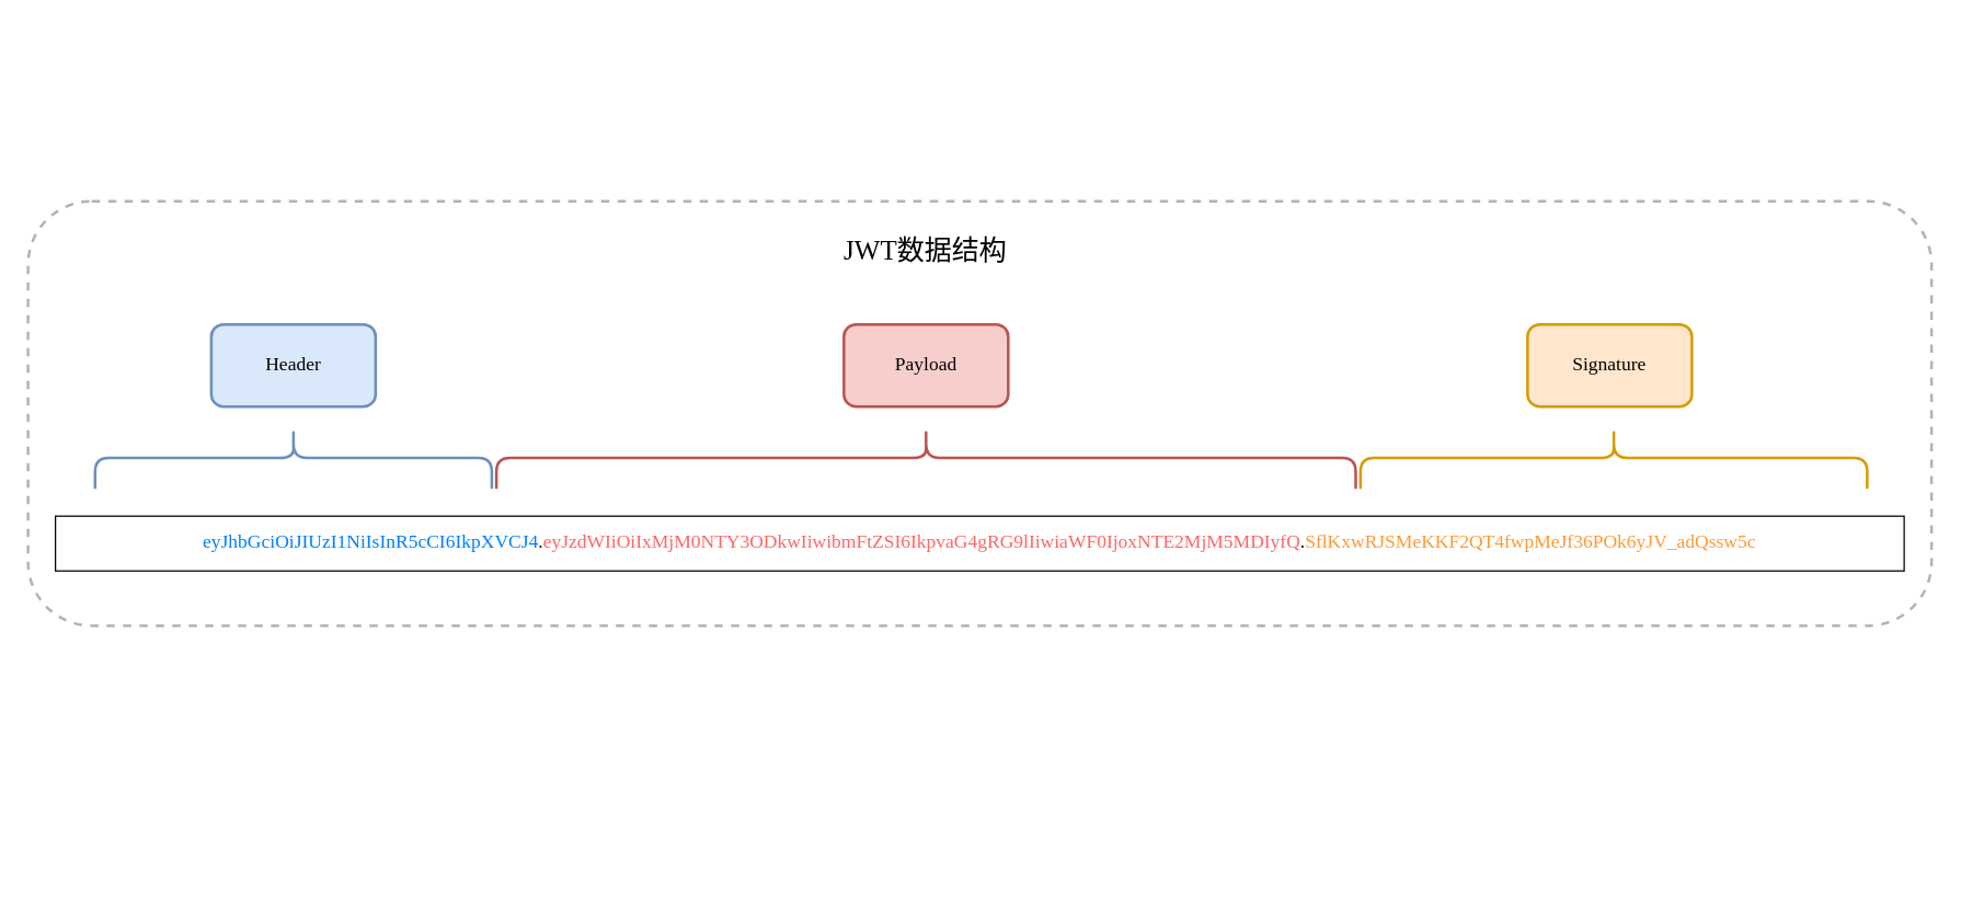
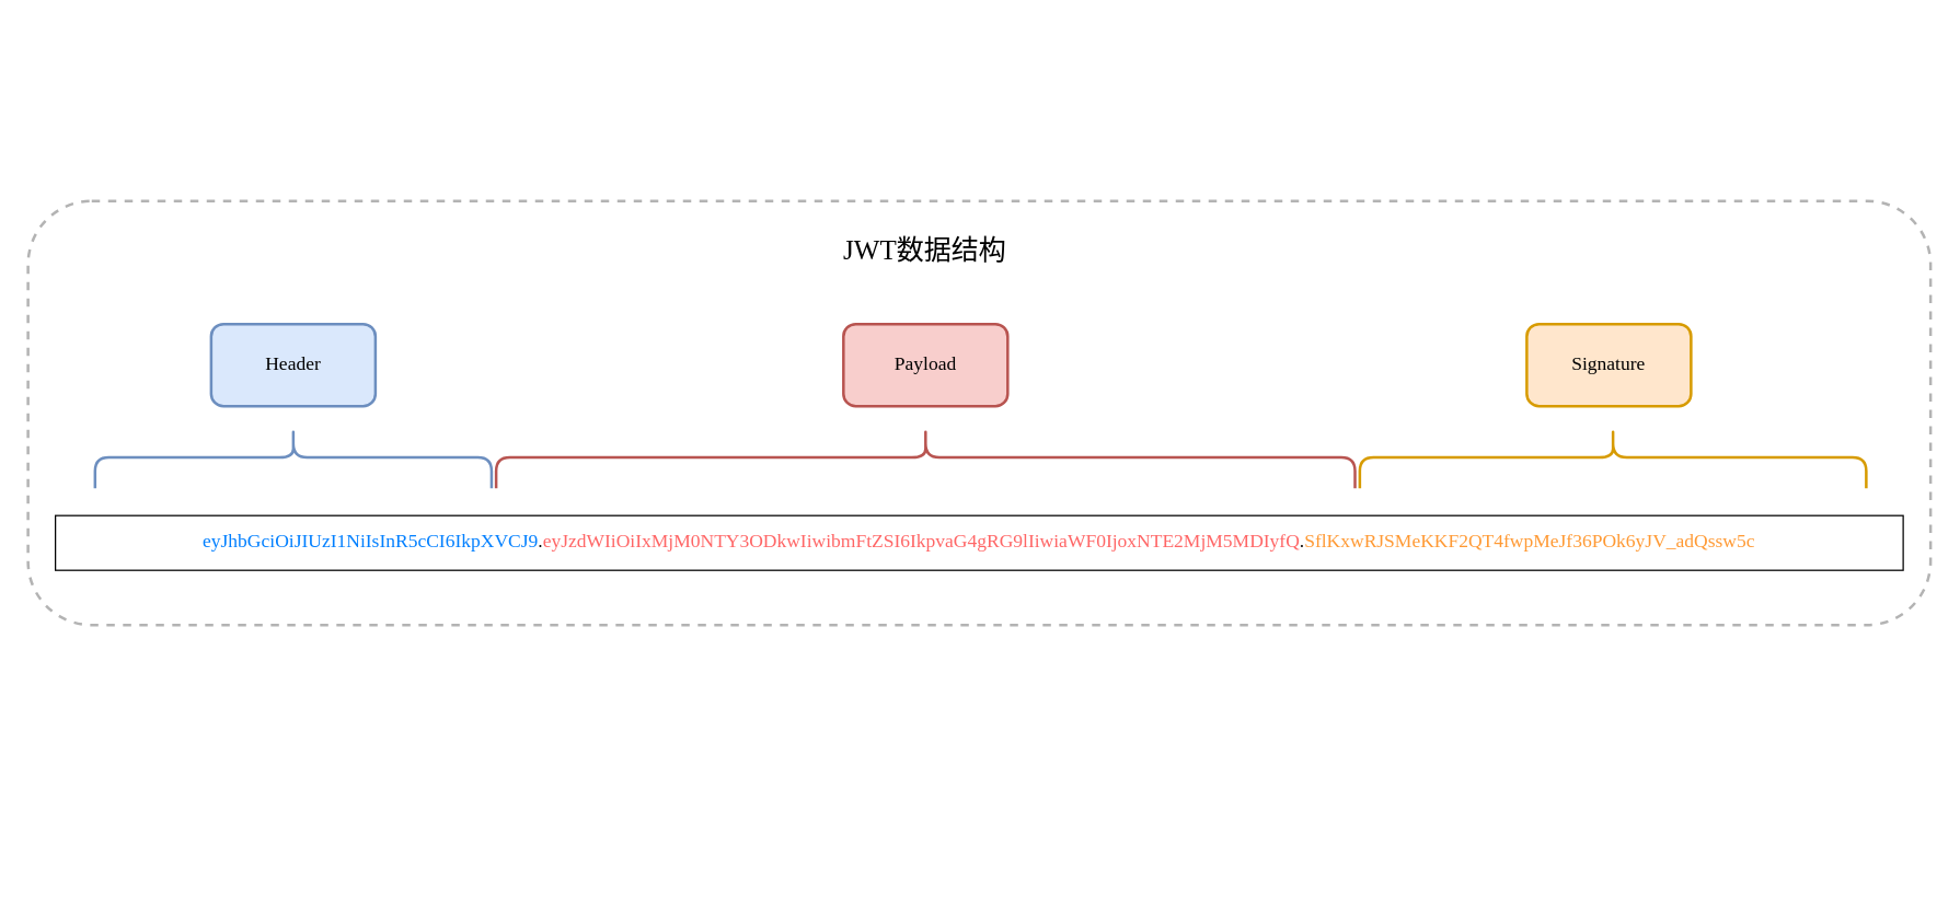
- <mxCell id="3" value="&lt;div style=&quot;font-size: 14px&quot;&gt;&lt;font color=&quot;#007fff&quot;&gt;eyJhbGciOiJIUzI1NiIsInR5cCI6IkpXVCJ4&lt;/font&gt;.&lt;span style=&quot;font-size: 14px&quot;&gt;&lt;font color=&quot;#ff6666&quot;&gt;eyJzdWIiOiIxMjM0NTY3ODkwIiwibmFtZSI6IkpvaG4gRG9lIiwiaWF0IjoxNTE2MjM5MDIyfQ&lt;/font&gt;.&lt;/span&gt;&lt;span style=&quot;font-size: 14px&quot;&gt;&lt;font color=&quot;#ff9933&quot;&gt;SflKxwRJSMeKKF2QT4fwpMeJf36POk6yJV_adQssw5c&lt;/font&gt;&lt;/span&gt;&lt;/div&gt;" style="rounded=0;whiteSpace=wrap;html=1;fontFamily=Comic Sans MS;fontSize=14;" vertex="1" parent="1"><mxGeometry x="40" y="376.25" width="1350" height="40" as="geometry" /></mxCell>
+ <mxCell id="3" value="&lt;div style=&quot;font-size: 14px&quot;&gt;&lt;font color=&quot;#007fff&quot;&gt;eyJhbGciOiJIUzI1NiIsInR5cCI6IkpXVCJ9&lt;/font&gt;.&lt;span style=&quot;font-size: 14px&quot;&gt;&lt;font color=&quot;#ff6666&quot;&gt;eyJzdWIiOiIxMjM0NTY3ODkwIiwibmFtZSI6IkpvaG4gRG9lIiwiaWF0IjoxNTE2MjM5MDIyfQ&lt;/font&gt;.&lt;/span&gt;&lt;span style=&quot;font-size: 14px&quot;&gt;&lt;font color=&quot;#ff9933&quot;&gt;SflKxwRJSMeKKF2QT4fwpMeJf36POk6yJV_adQssw5c&lt;/font&gt;&lt;/span&gt;&lt;/div&gt;" style="rounded=0;whiteSpace=wrap;html=1;fontFamily=Comic Sans MS;fontSize=14;" vertex="1" parent="1"><mxGeometry x="40" y="376.25" width="1350" height="40" as="geometry" /></mxCell>
